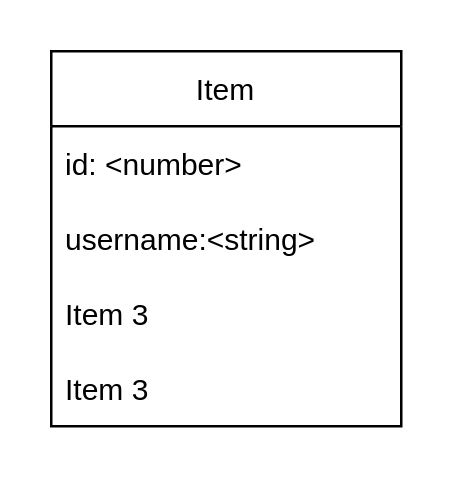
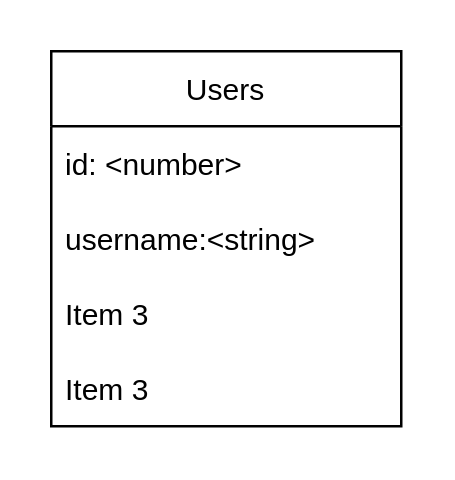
- <mxCell id="2" value="Item" style="swimlane;fontStyle=0;childLayout=stackLayout;horizontal=1;startSize=30;horizontalStack=0;resizeParent=1;resizeParentMax=0;resizeLast=0;collapsible=1;marginBottom=0;" vertex="1" parent="1"><mxGeometry x="20" y="20" width="140" height="150" as="geometry"><mxRectangle x="1110" y="60" width="50" height="30" as="alternateBounds" /></mxGeometry></mxCell>
+ <mxCell id="2" value="Users" style="swimlane;fontStyle=0;childLayout=stackLayout;horizontal=1;startSize=30;horizontalStack=0;resizeParent=1;resizeParentMax=0;resizeLast=0;collapsible=1;marginBottom=0;" vertex="1" parent="1"><mxGeometry x="20" y="20" width="140" height="150" as="geometry"><mxRectangle x="1110" y="60" width="50" height="30" as="alternateBounds" /></mxGeometry></mxCell>
